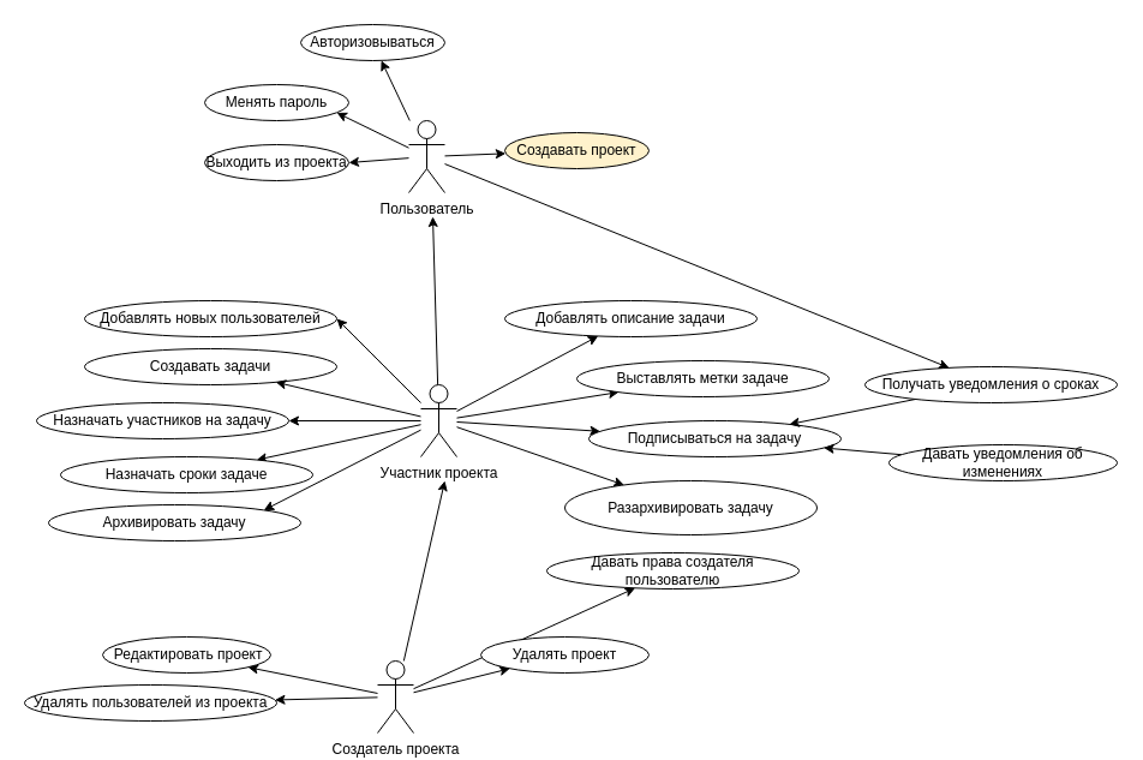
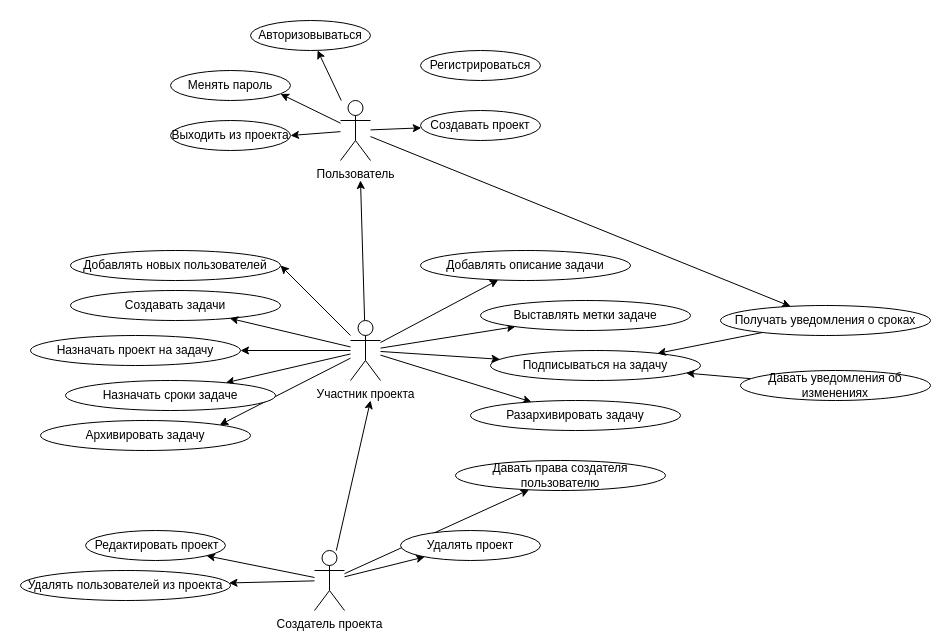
+ <mxCell id="2" value="Регистрироваться" style="ellipse;whiteSpace=wrap;html=1;" vertex="1" parent="1"><mxGeometry x="420" y="50" width="120" height="30" as="geometry" /></mxCell>
- <mxCell id="16" value="Создавать проект" style="ellipse;whiteSpace=wrap;html=1;fillColor=#fff2cc;" vertex="1" parent="1"><mxGeometry x="420" y="110" width="120" height="30" as="geometry" /></mxCell>
+ <mxCell id="16" value="Создавать проект" style="ellipse;whiteSpace=wrap;html=1;" vertex="1" parent="1"><mxGeometry x="420" y="110" width="120" height="30" as="geometry" /></mxCell>
- <mxCell id="31" value="Назначать участников на задачу" style="ellipse;whiteSpace=wrap;html=1;" vertex="1" parent="1"><mxGeometry x="30" y="335" width="210" height="30" as="geometry" /></mxCell>
+ <mxCell id="31" value="Назначать проект на задачу" style="ellipse;whiteSpace=wrap;html=1;" vertex="1" parent="1"><mxGeometry x="30" y="335" width="210" height="30" as="geometry" /></mxCell>
- <mxCell id="34" value="Назначать сроки задаче" style="ellipse;whiteSpace=wrap;html=1;" vertex="1" parent="1"><mxGeometry x="50" y="380" width="210" height="30" as="geometry" /></mxCell>
+ <mxCell id="34" value="Назначать сроки задаче" style="ellipse;whiteSpace=wrap;html=1;" vertex="1" parent="1"><mxGeometry x="65" y="380" width="210" height="30" as="geometry" /></mxCell>
- <mxCell id="45" value="Разархивировать задачу" style="ellipse;whiteSpace=wrap;html=1;" vertex="1" parent="1"><mxGeometry x="470" y="400" width="210" height="45" as="geometry" /></mxCell>
+ <mxCell id="45" value="Разархивировать задачу" style="ellipse;whiteSpace=wrap;html=1;" vertex="1" parent="1"><mxGeometry x="470" y="400" width="210" height="30" as="geometry" /></mxCell>
